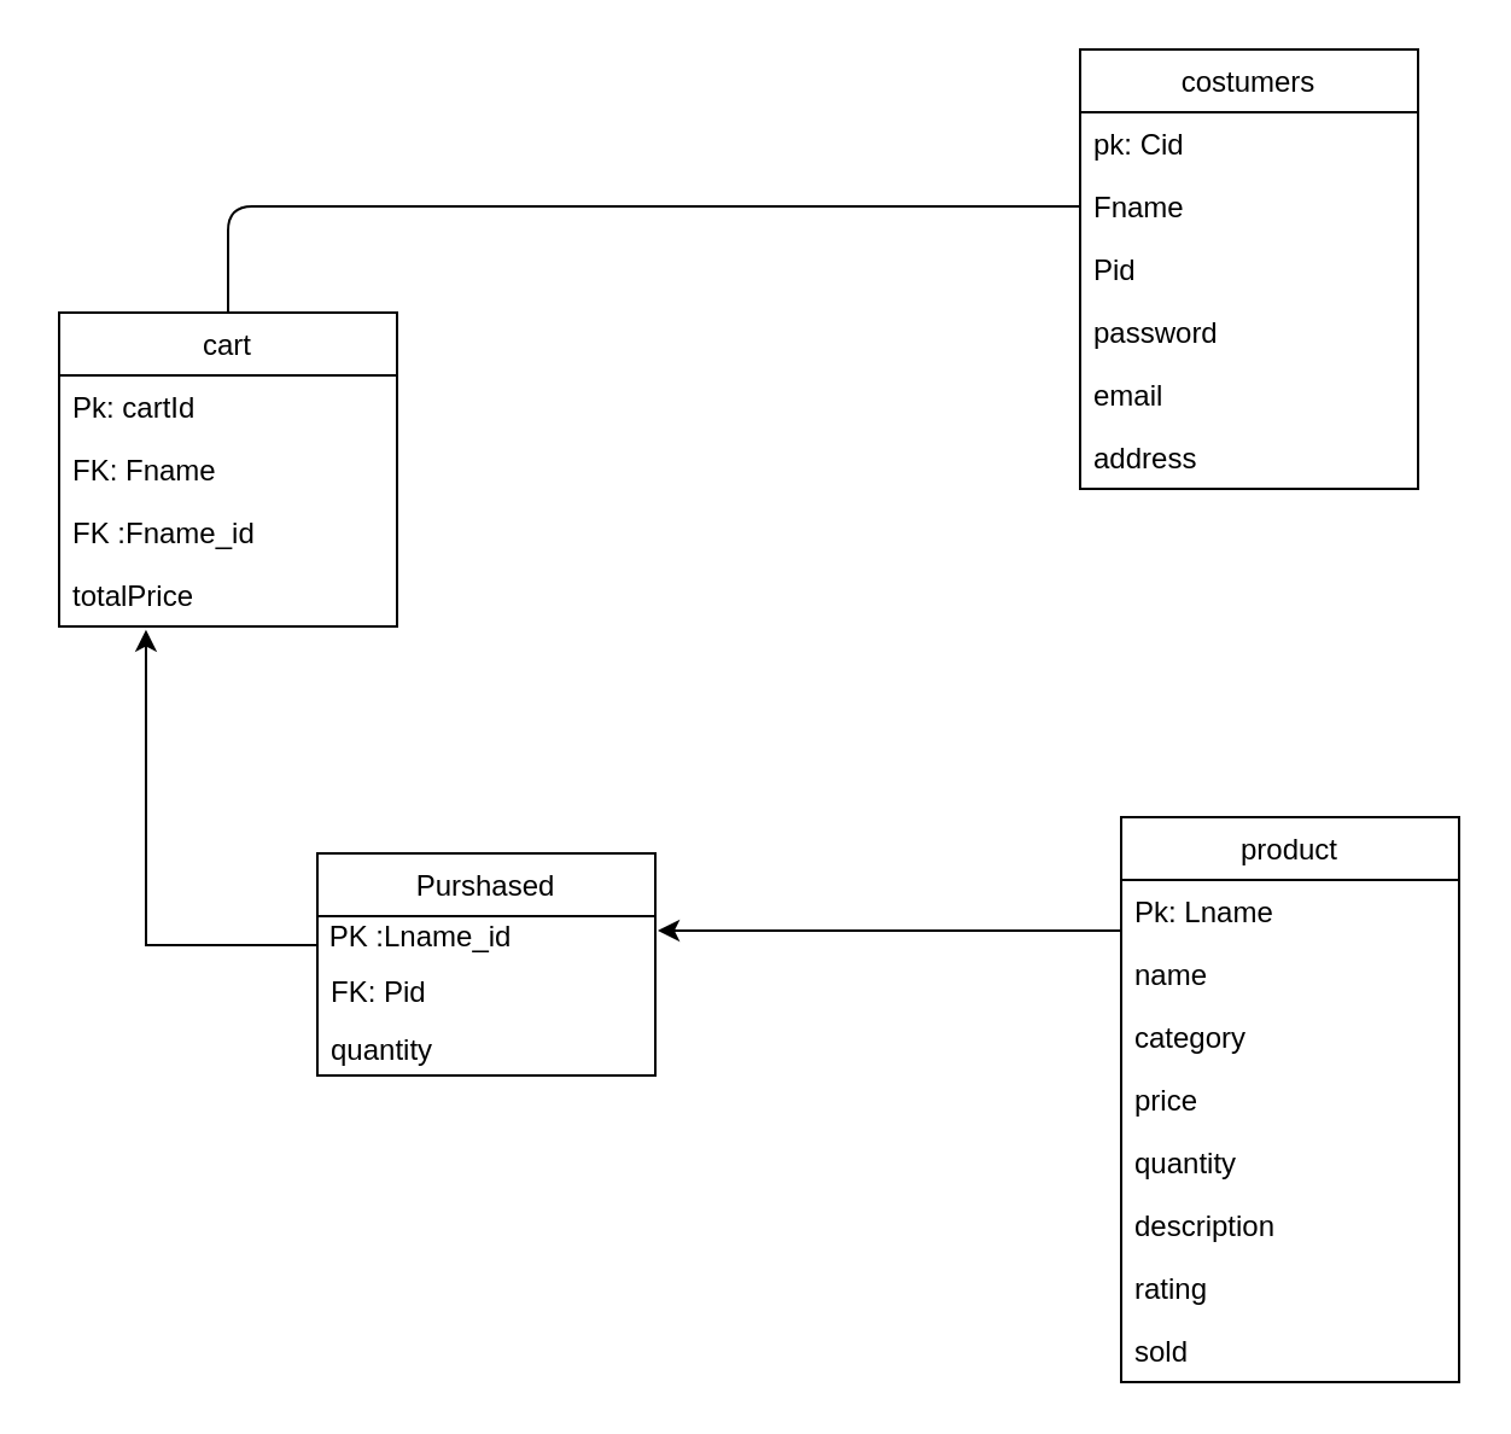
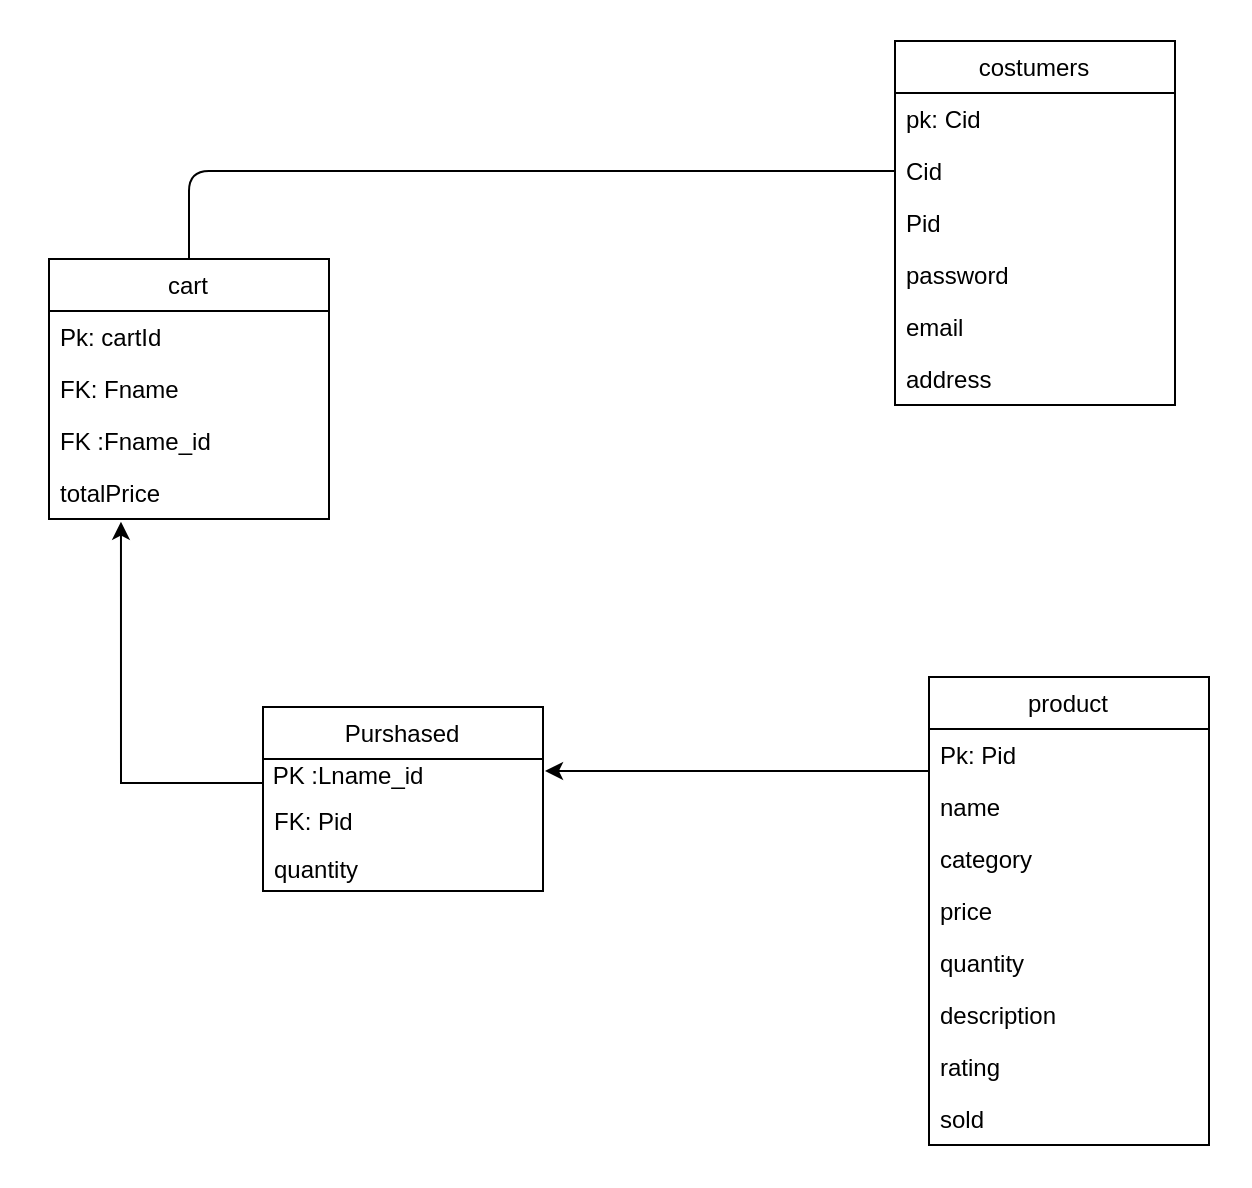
- <mxCell id="4" value="Fname" style="text;strokeColor=none;fillColor=none;align=left;verticalAlign=top;spacingLeft=4;spacingRight=4;overflow=hidden;rotatable=0;points=[[0,0.5],[1,0.5]];portConstraint=eastwest;" parent="2" vertex="1"><mxGeometry y="52" width="140" height="26" as="geometry" /></mxCell>
+ <mxCell id="4" value="Cid" style="text;strokeColor=none;fillColor=none;align=left;verticalAlign=top;spacingLeft=4;spacingRight=4;overflow=hidden;rotatable=0;points=[[0,0.5],[1,0.5]];portConstraint=eastwest;" parent="2" vertex="1"><mxGeometry y="52" width="140" height="26" as="geometry" /></mxCell>
- <mxCell id="10" value="Pk: Lname" style="text;strokeColor=none;fillColor=none;align=left;verticalAlign=top;spacingLeft=4;spacingRight=4;overflow=hidden;rotatable=0;points=[[0,0.5],[1,0.5]];portConstraint=eastwest;" parent="9" vertex="1"><mxGeometry y="26" width="140" height="26" as="geometry" /></mxCell>
+ <mxCell id="10" value="Pk: Pid" style="text;strokeColor=none;fillColor=none;align=left;verticalAlign=top;spacingLeft=4;spacingRight=4;overflow=hidden;rotatable=0;points=[[0,0.5],[1,0.5]];portConstraint=eastwest;" parent="9" vertex="1"><mxGeometry y="26" width="140" height="26" as="geometry" /></mxCell>
